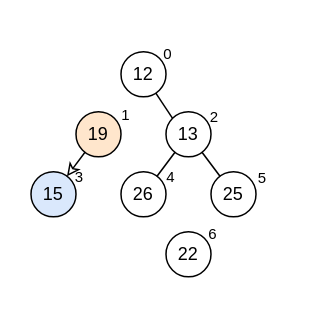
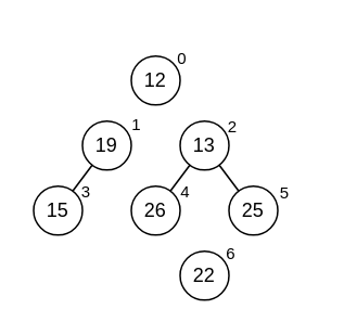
- <mxCell id="2" style="rounded=0;orthogonalLoop=1;jettySize=auto;html=1;entryX=0;entryY=0;entryDx=0;entryDy=0;endArrow=none;endFill=0;" edge="1" parent="1" source="3" target="8"><mxGeometry relative="1" as="geometry" /></mxCell>
- <mxCell id="5" value="19" style="ellipse;whiteSpace=wrap;html=1;aspect=fixed;labelBackgroundColor=none;rounded=0;fillColor=#ffe6cc;" vertex="1" parent="1"><mxGeometry x="50" y="74" width="30" height="30" as="geometry" /></mxCell>
+ <mxCell id="5" value="19" style="ellipse;whiteSpace=wrap;html=1;aspect=fixed;labelBackgroundColor=none;rounded=0;" vertex="1" parent="1"><mxGeometry x="50" y="74" width="30" height="30" as="geometry" /></mxCell>
- <mxCell id="4" style="rounded=0;orthogonalLoop=1;jettySize=auto;html=1;endArrow=classic;endFill=0;" edge="1" parent="1" source="5" target="9"><mxGeometry relative="1" as="geometry" /></mxCell>
+ <mxCell id="4" style="rounded=0;orthogonalLoop=1;jettySize=auto;html=1;endArrow=none;endFill=0;" edge="1" parent="1" source="5" target="9"><mxGeometry relative="1" as="geometry" /></mxCell>
- <mxCell id="9" value="15" style="ellipse;whiteSpace=wrap;html=1;aspect=fixed;labelBackgroundColor=none;rounded=0;fillColor=#dae8fc;" vertex="1" parent="1"><mxGeometry x="20" y="114" width="30" height="30" as="geometry" /></mxCell>
+ <mxCell id="9" value="15" style="ellipse;whiteSpace=wrap;html=1;aspect=fixed;labelBackgroundColor=none;rounded=0;" vertex="1" parent="1"><mxGeometry x="20" y="114" width="30" height="30" as="geometry" /></mxCell>
